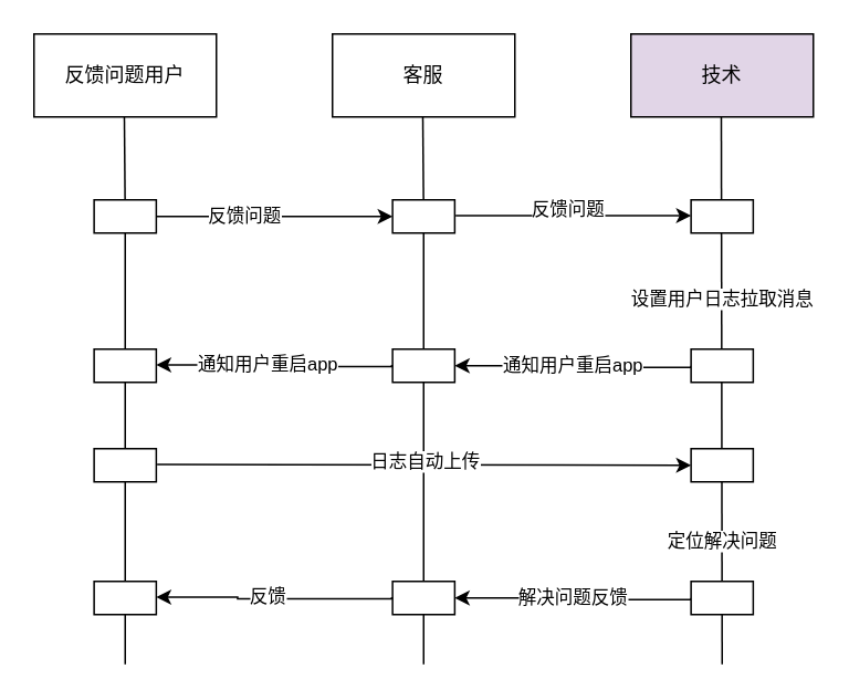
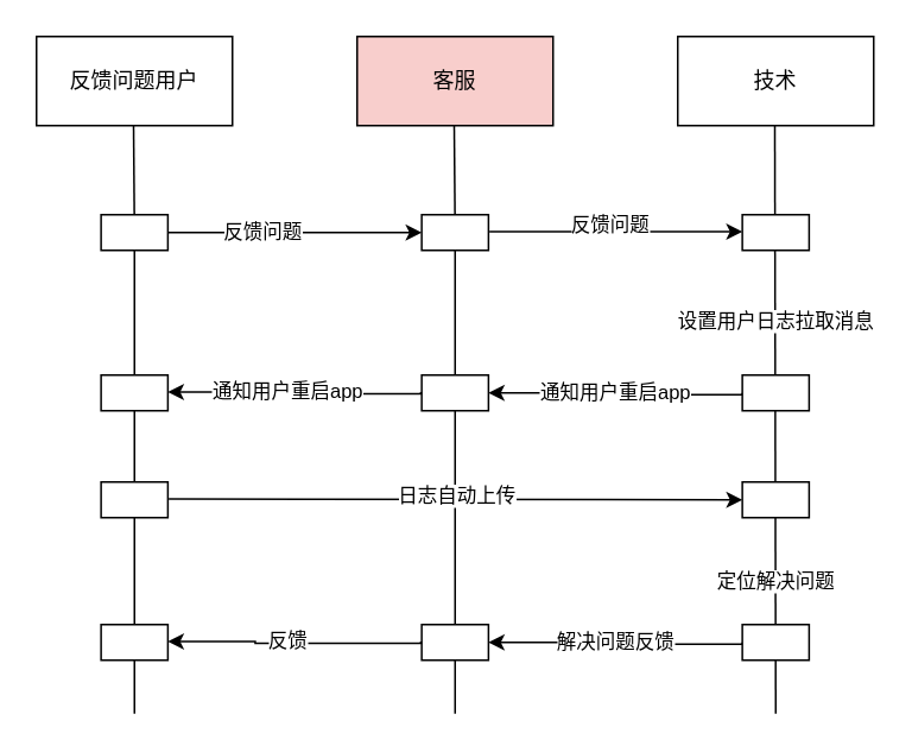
- <mxCell id="3" value="客服" style="rounded=0;whiteSpace=wrap;html=1;" vertex="1" parent="1"><mxGeometry x="200" y="20" width="110" height="50" as="geometry" /></mxCell>
+ <mxCell id="3" value="客服" style="rounded=0;whiteSpace=wrap;html=1;fillColor=#f8cecc;" vertex="1" parent="1"><mxGeometry x="200" y="20" width="110" height="50" as="geometry" /></mxCell>
- <mxCell id="4" value="技术" style="rounded=0;whiteSpace=wrap;html=1;fillColor=#e1d5e7;" vertex="1" parent="1"><mxGeometry x="380" y="20" width="110" height="50" as="geometry" /></mxCell>
+ <mxCell id="4" value="技术" style="rounded=0;whiteSpace=wrap;html=1;" vertex="1" parent="1"><mxGeometry x="380" y="20" width="110" height="50" as="geometry" /></mxCell>
